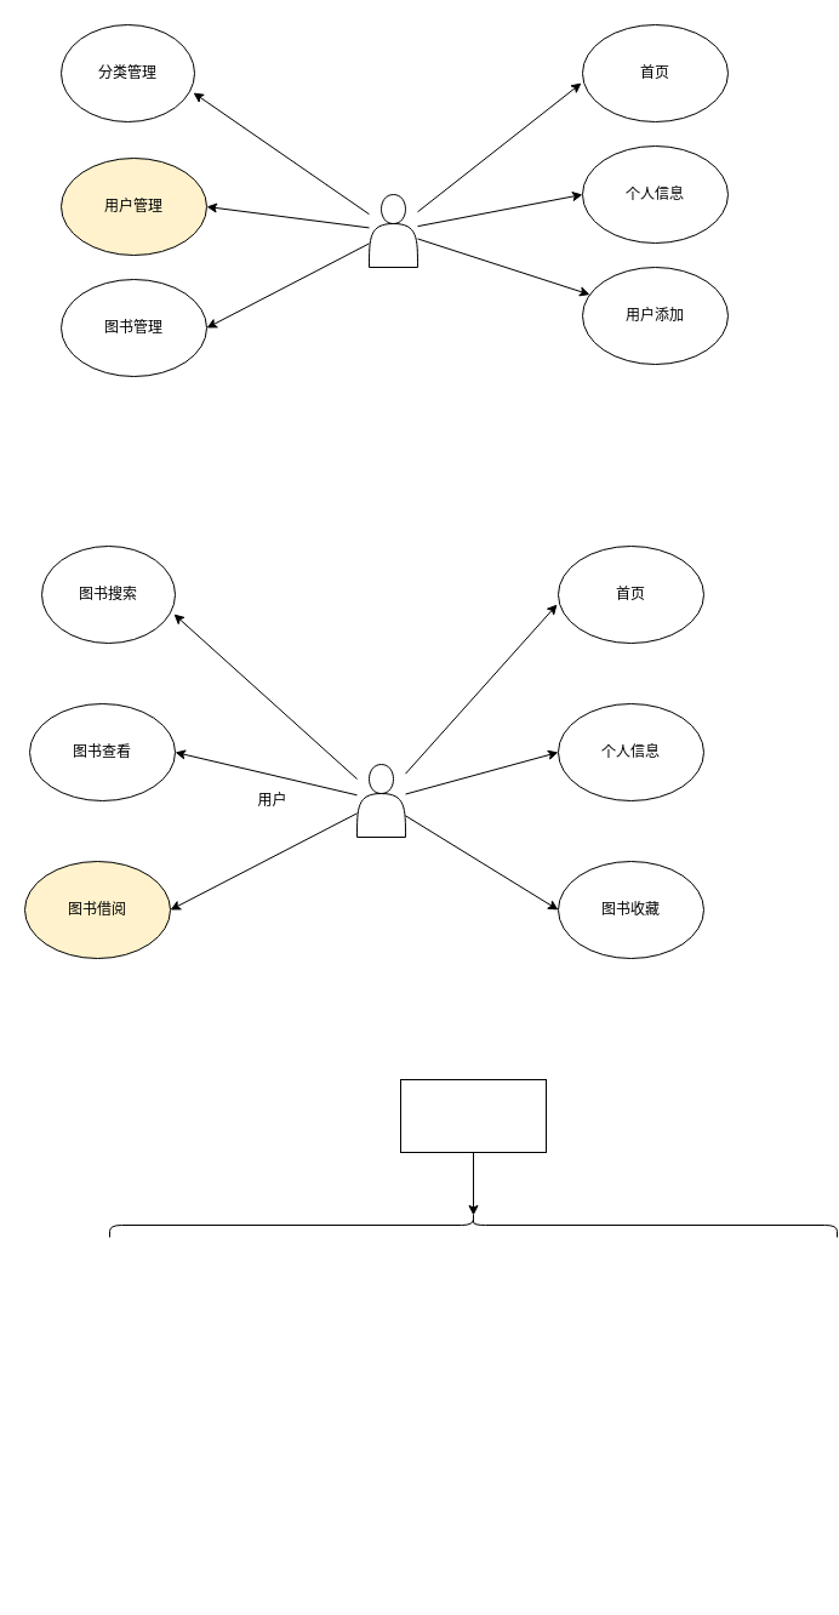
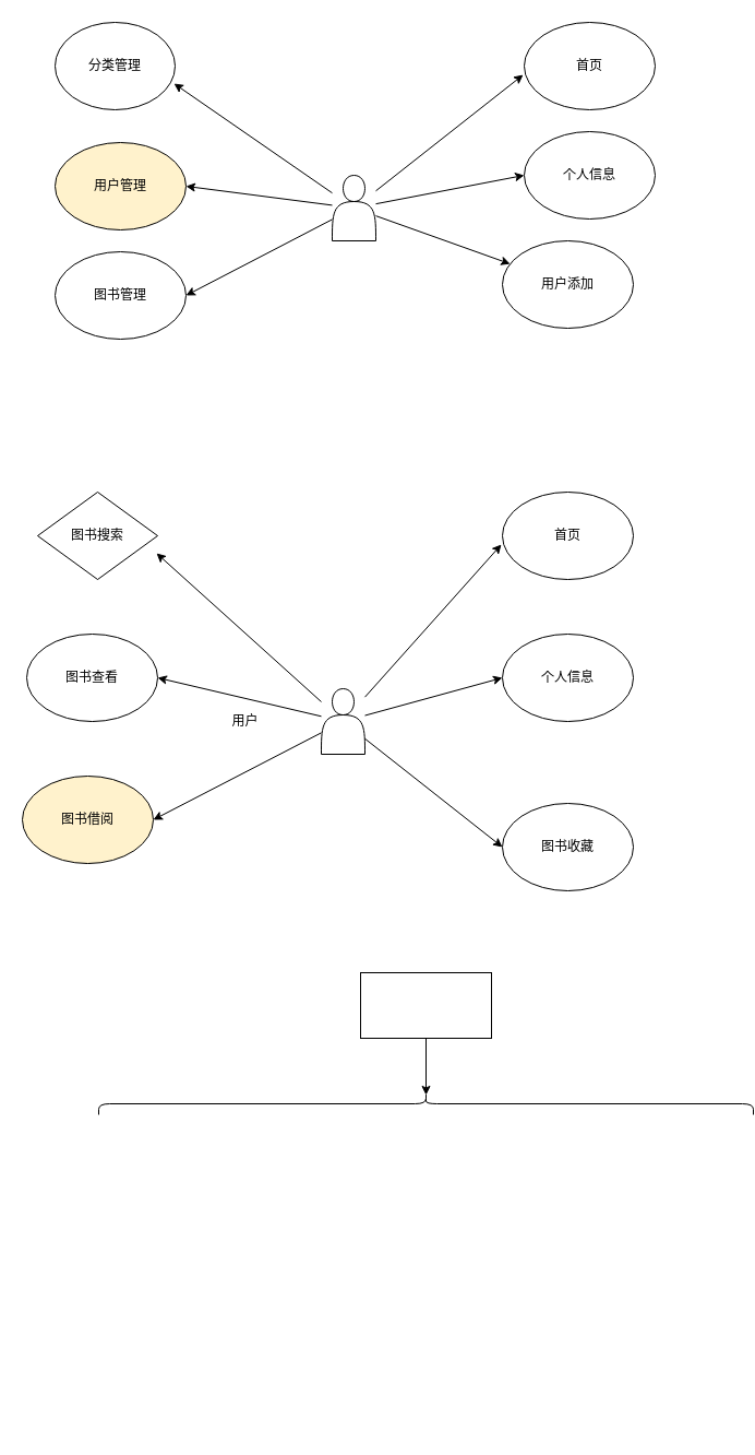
- <mxCell id="14" value="用户添加" style="ellipse;whiteSpace=wrap;html=1;" vertex="1" parent="1"><mxGeometry x="480" y="220" width="120" height="80" as="geometry" /></mxCell>
+ <mxCell id="14" value="用户添加" style="ellipse;whiteSpace=wrap;html=1;" vertex="1" parent="1"><mxGeometry x="460" y="220" width="120" height="80" as="geometry" /></mxCell>
- <mxCell id="18" value="图书搜索" style="ellipse;whiteSpace=wrap;html=1;" vertex="1" parent="1"><mxGeometry x="34" y="450" width="110" height="80" as="geometry" /></mxCell>
+ <mxCell id="18" value="图书搜索" style="rhombus;whiteSpace=wrap;html=1;" vertex="1" parent="1"><mxGeometry x="34" y="450" width="110" height="80" as="geometry" /></mxCell>
- <mxCell id="19" value="图书收藏" style="ellipse;whiteSpace=wrap;html=1;" vertex="1" parent="1"><mxGeometry x="460" y="710" width="120" height="80" as="geometry" /></mxCell>
+ <mxCell id="19" value="图书收藏" style="ellipse;whiteSpace=wrap;html=1;" vertex="1" parent="1"><mxGeometry x="460" y="735" width="120" height="80" as="geometry" /></mxCell>
